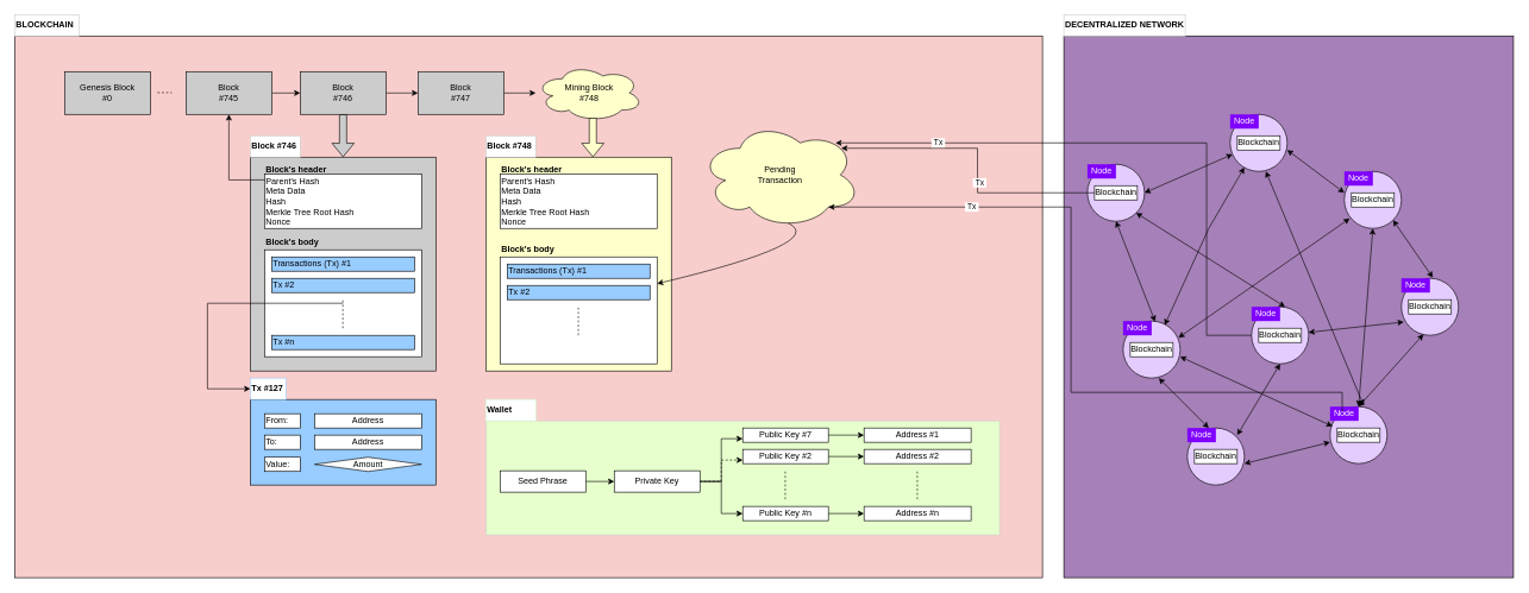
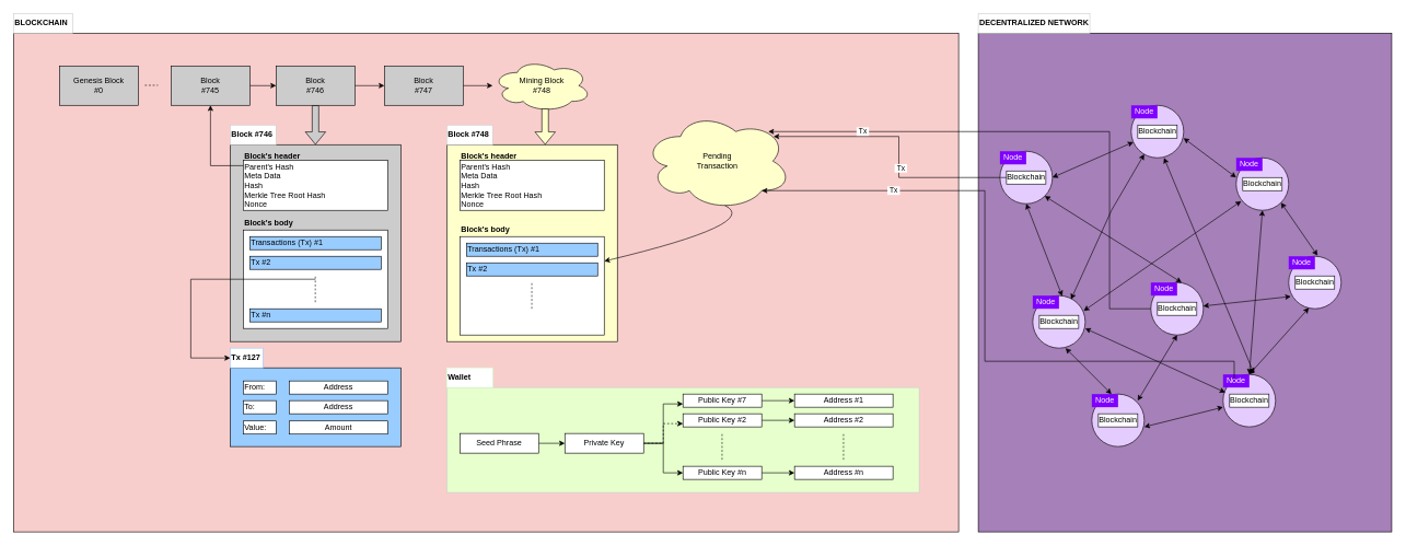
- <mxCell id="37" value="Amount" style="rhombus;whiteSpace=wrap;html=1;" vertex="1" parent="1"><mxGeometry x="440" y="641" width="150" height="20" as="geometry" /></mxCell>
+ <mxCell id="37" value="Amount" style="rounded=0;whiteSpace=wrap;html=1;" vertex="1" parent="1"><mxGeometry x="440" y="641" width="150" height="20" as="geometry" /></mxCell>
